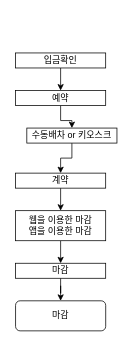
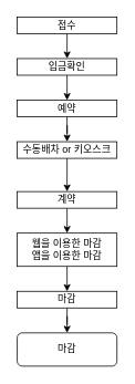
+ <mxCell id="4" value="접수" style="rounded=0;whiteSpace=wrap;html=1;" vertex="1" parent="1"><mxGeometry x="20" y="20" width="120" height="20" as="geometry" /></mxCell>
+ <mxCell id="3" style="edgeStyle=orthogonalEdgeStyle;rounded=0;orthogonalLoop=1;jettySize=auto;html=1;exitX=0.5;exitY=1;exitDx=0;exitDy=0;entryX=0.5;entryY=0;entryDx=0;entryDy=0;" edge="1" parent="1" source="4" target="12"><mxGeometry relative="1" as="geometry" /></mxCell>
- <mxCell id="14" value="수동배차 or 키오스크" style="rounded=0;whiteSpace=wrap;html=1;" vertex="1" parent="1"><mxGeometry x="35" y="170" width="120" height="20" as="geometry" /></mxCell>
+ <mxCell id="14" value="수동배차 or 키오스크" style="rounded=0;whiteSpace=wrap;html=1;" vertex="1" parent="1"><mxGeometry x="20" y="170" width="120" height="20" as="geometry" /></mxCell>
